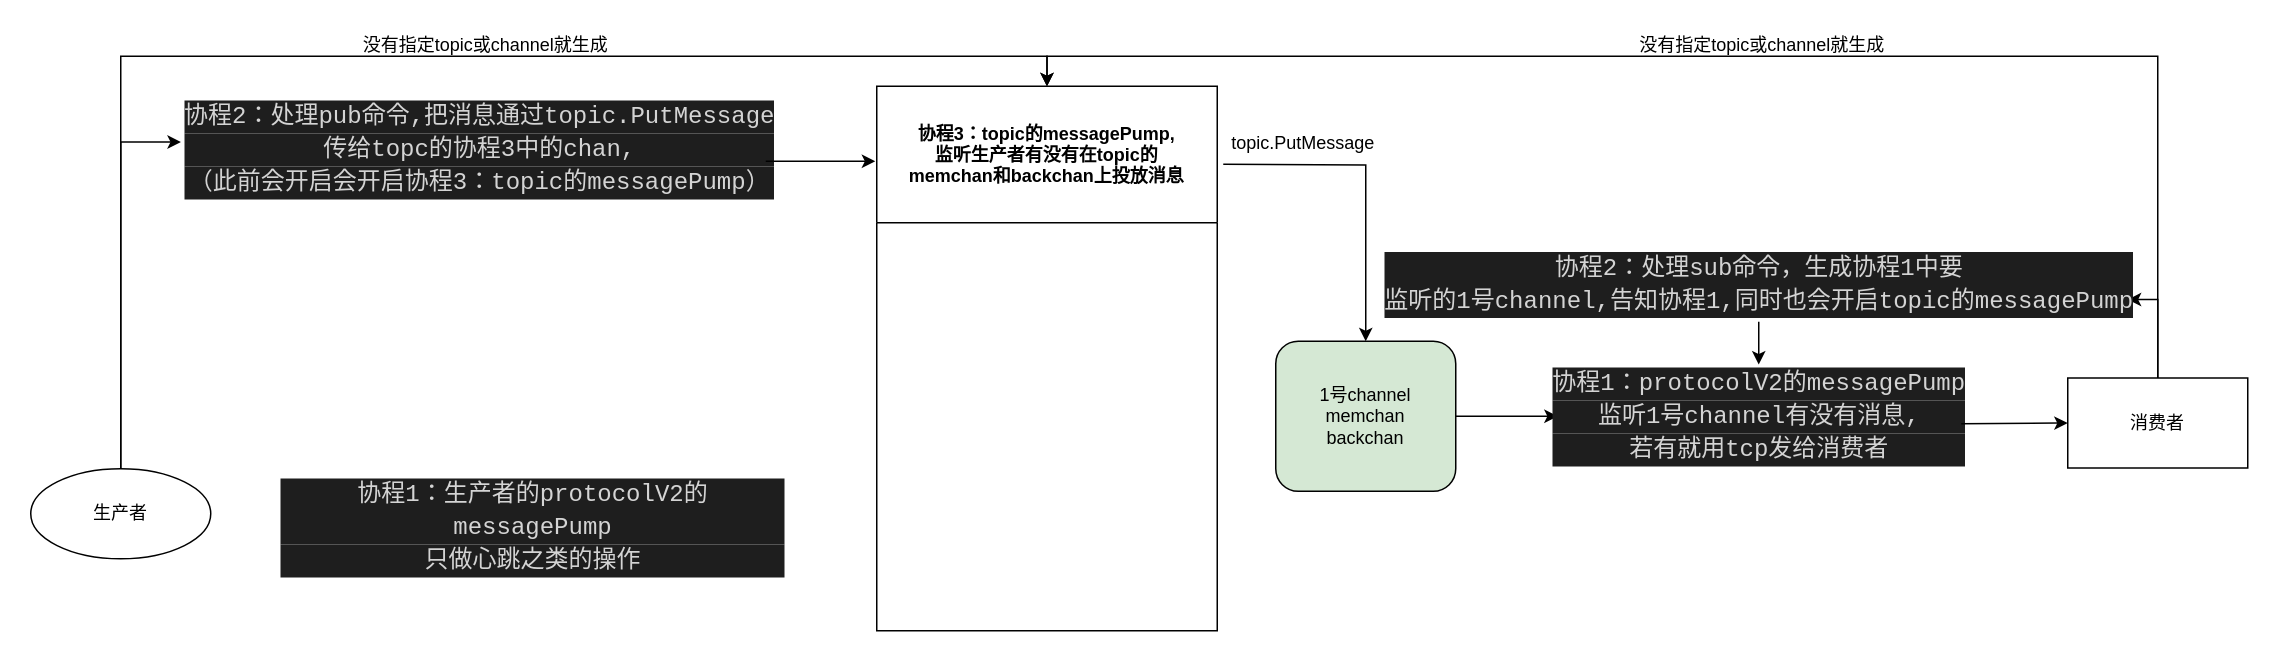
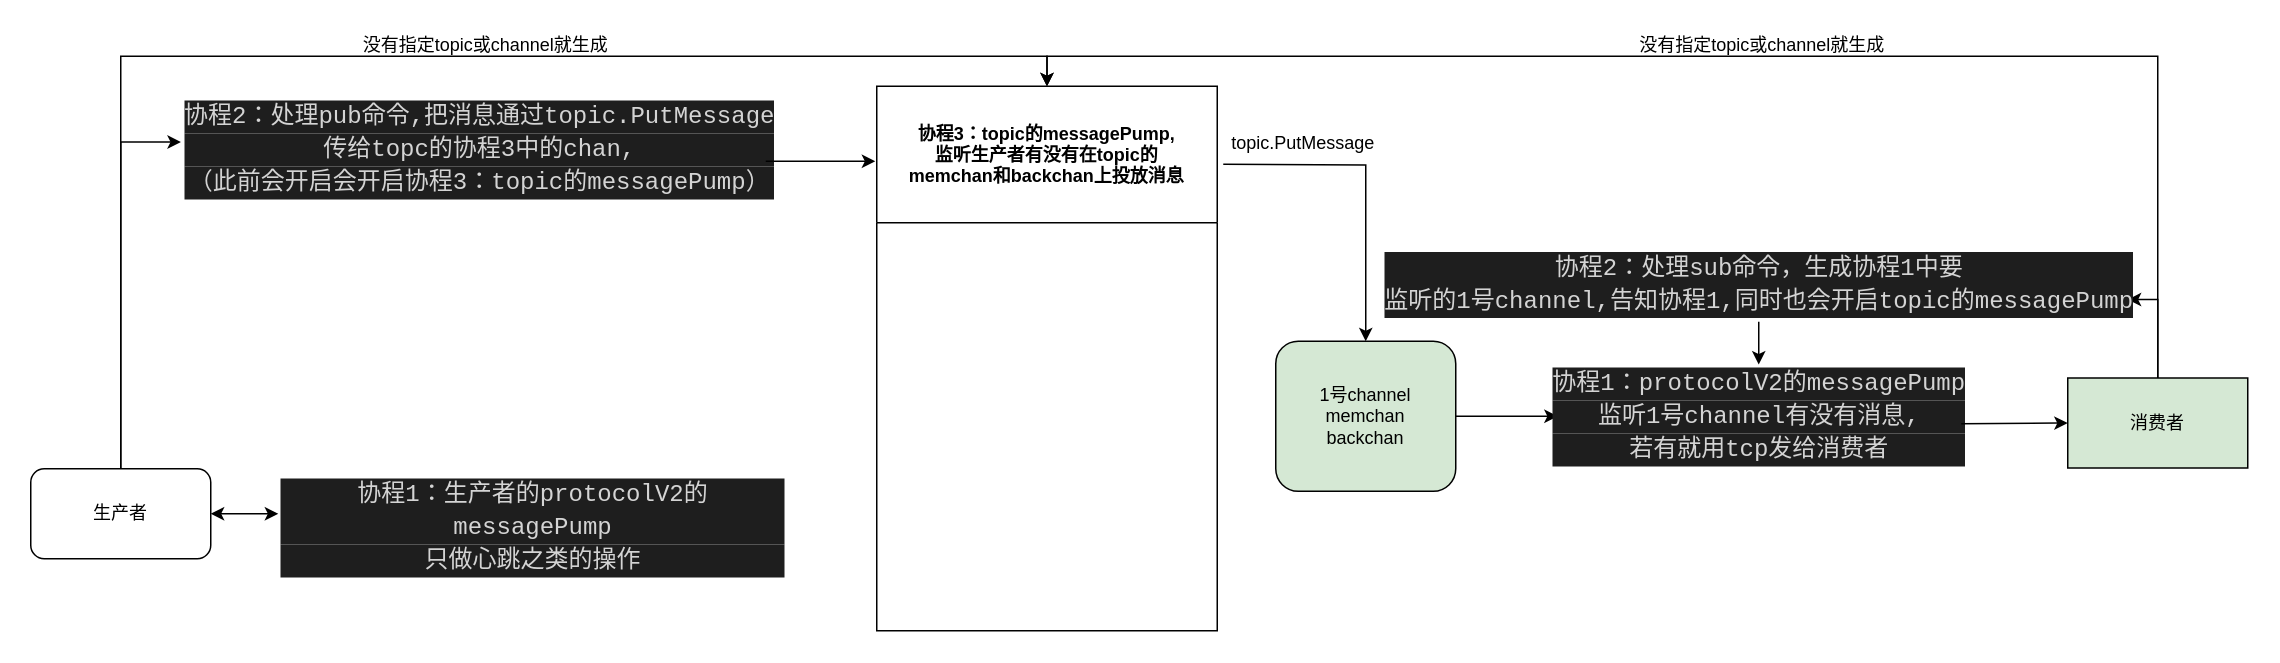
- <mxCell id="7" value="消费者" style="rounded=0;whiteSpace=wrap;html=1;" parent="1" vertex="1"><mxGeometry x="1378" y="251.5" width="120" height="60" as="geometry" /></mxCell>
+ <mxCell id="7" value="消费者" style="rounded=0;whiteSpace=wrap;html=1;fillColor=#d5e8d4;" parent="1" vertex="1"><mxGeometry x="1378" y="251.5" width="120" height="60" as="geometry" /></mxCell>
- <mxCell id="11" value="生产者" style="ellipse;whiteSpace=wrap;html=1;" parent="1" vertex="1"><mxGeometry x="20" y="312" width="120" height="60" as="geometry" /></mxCell>
+ <mxCell id="11" value="生产者" style="rounded=1;whiteSpace=wrap;html=1;" parent="1" vertex="1"><mxGeometry x="20" y="312" width="120" height="60" as="geometry" /></mxCell>
+ <mxCell id="23" value="" style="endArrow=classic;startArrow=classic;html=1;exitX=1;exitY=0.5;exitDx=0;exitDy=0;entryX=0;entryY=0.5;entryDx=0;entryDy=0;" parent="1" source="11" target="12" edge="1"><mxGeometry width="50" height="50" relative="1" as="geometry"><mxPoint x="158" y="308" as="sourcePoint" /><mxPoint x="208" y="258" as="targetPoint" /></mxGeometry></mxCell>
